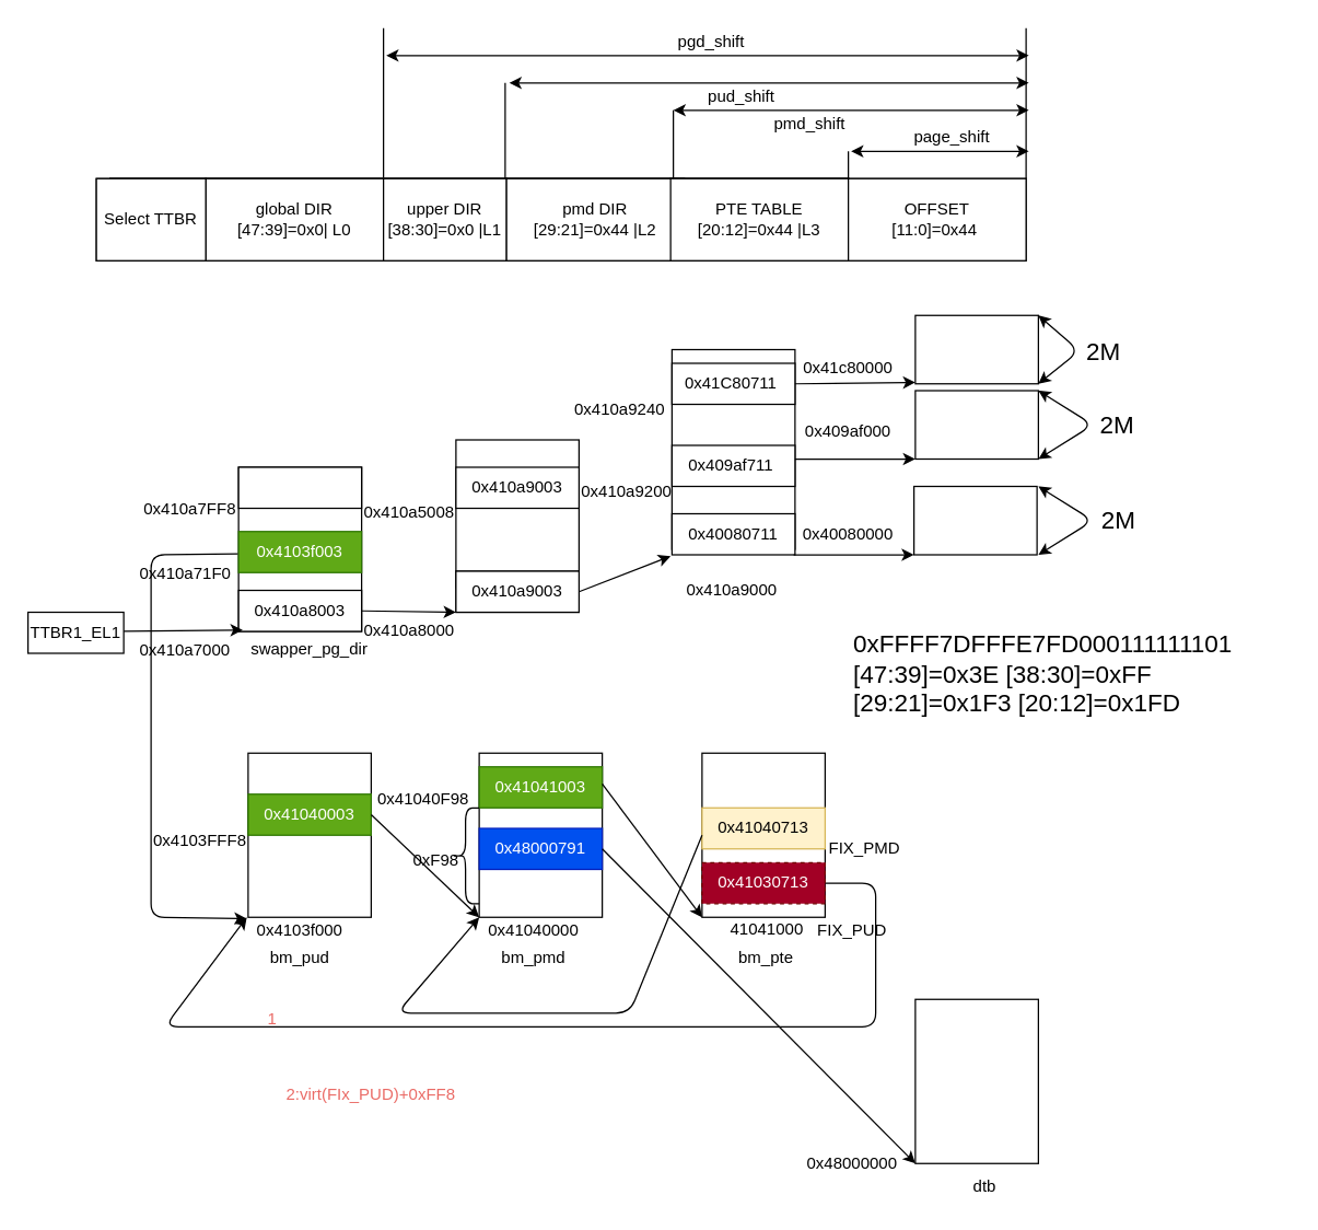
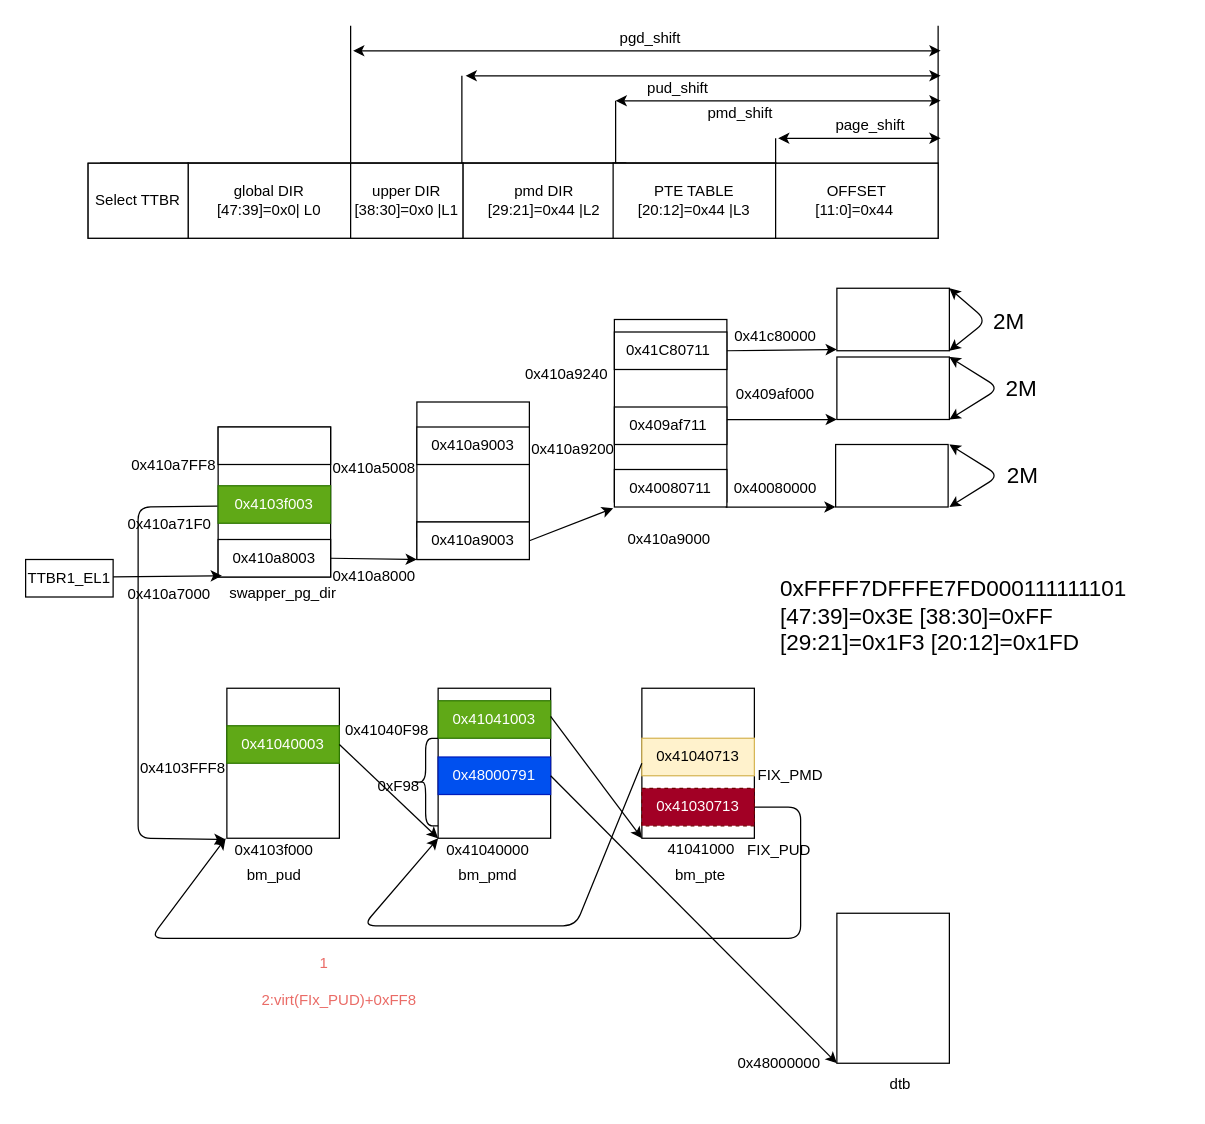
- <mxCell id="88" value="1" style="text;html=1;strokeColor=none;fillColor=none;align=center;verticalAlign=middle;whiteSpace=wrap;rounded=0;fontColor=#EA6B66;" parent="1" vertex="1"><mxGeometry x="179" y="735" width="40" height="20" as="geometry" /></mxCell>
+ <mxCell id="88" value="1" style="text;html=1;strokeColor=none;fillColor=none;align=center;verticalAlign=middle;whiteSpace=wrap;rounded=0;fontColor=#EA6B66;" parent="1" vertex="1"><mxGeometry x="239" y="760" width="40" height="20" as="geometry" /></mxCell>
